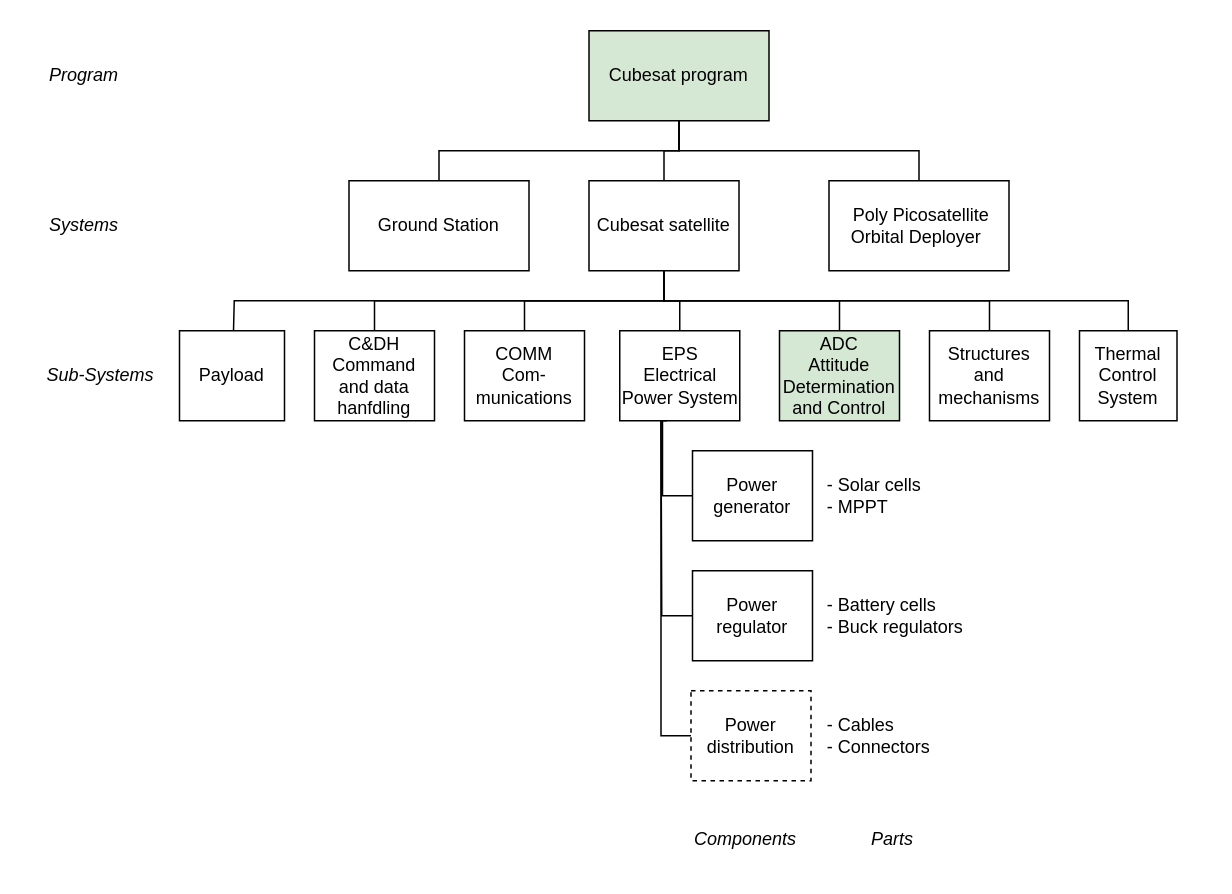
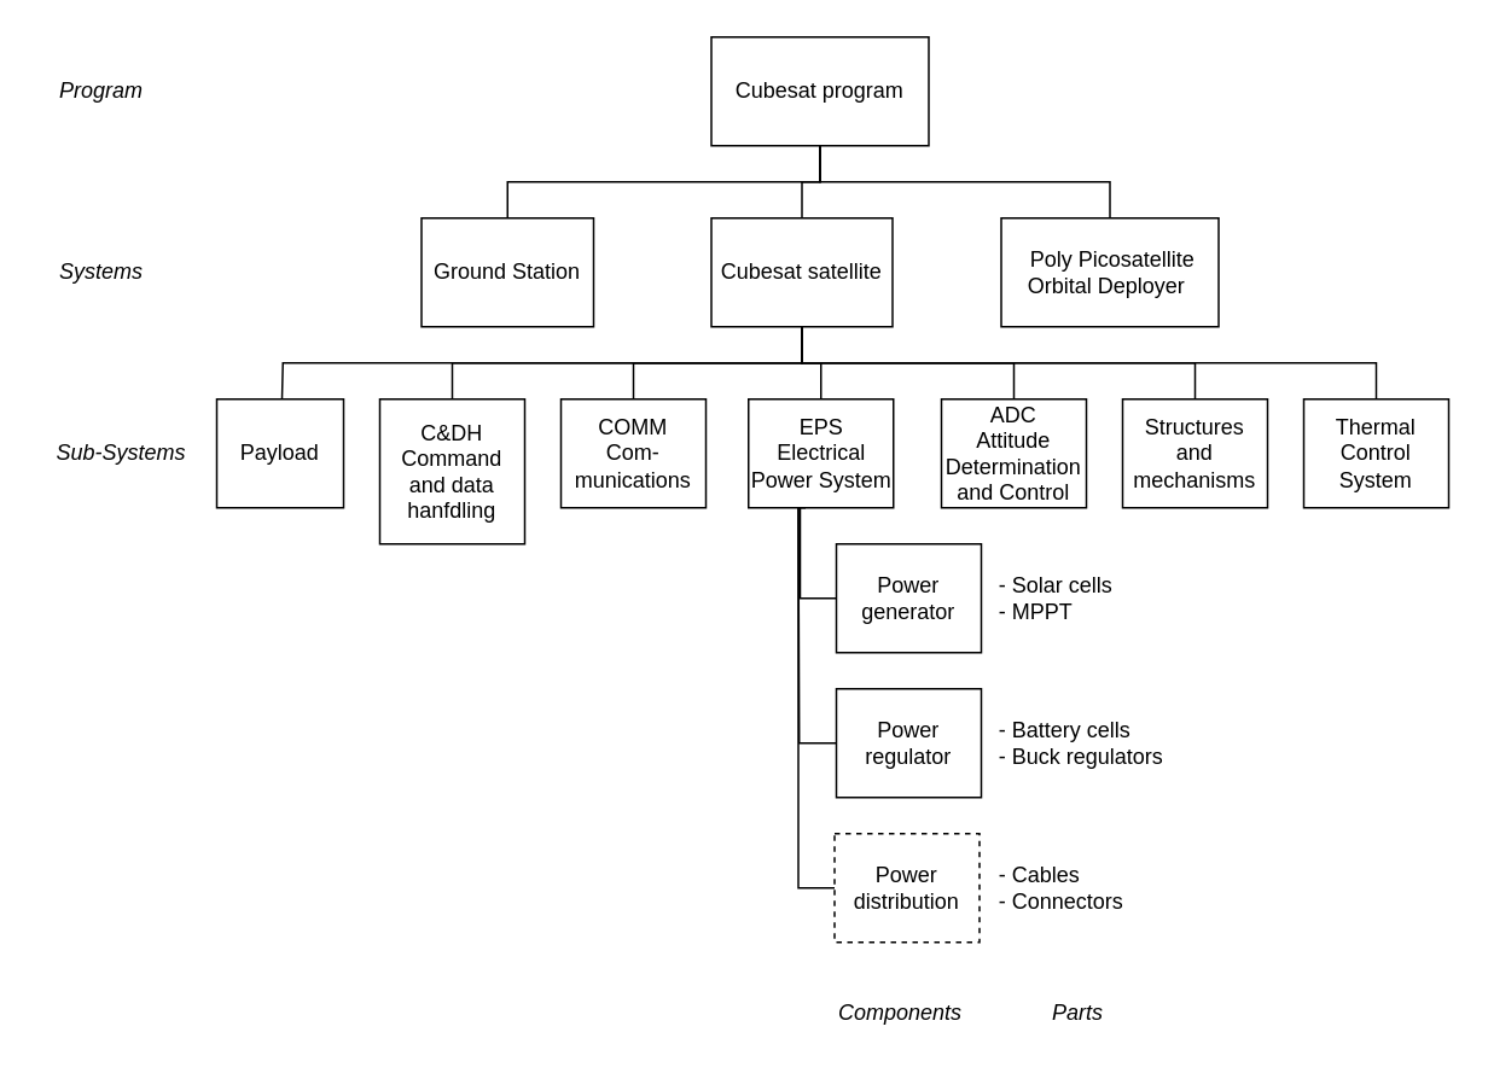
- <mxCell id="5" value="Cubesat program" style="rounded=0;whiteSpace=wrap;html=1;fillColor=#d5e8d4;" vertex="1" parent="1"><mxGeometry x="392" y="20" width="120" height="60" as="geometry" /></mxCell>
+ <mxCell id="5" value="Cubesat program" style="rounded=0;whiteSpace=wrap;html=1;" vertex="1" parent="1"><mxGeometry x="392" y="20" width="120" height="60" as="geometry" /></mxCell>
- <mxCell id="6" value="Ground Station" style="rounded=0;whiteSpace=wrap;html=1;" vertex="1" parent="1"><mxGeometry x="232" y="120" width="120" height="60" as="geometry" /></mxCell>
+ <mxCell id="6" value="Ground Station" style="rounded=0;whiteSpace=wrap;html=1;" vertex="1" parent="1"><mxGeometry x="232" y="120" width="95" height="60" as="geometry" /></mxCell>
- <mxCell id="15" value="C&amp;amp;DH&lt;br&gt;Command and data hanfdling" style="rounded=0;whiteSpace=wrap;html=1;" vertex="1" parent="1"><mxGeometry x="209" y="220" width="80" height="60" as="geometry" /></mxCell>
+ <mxCell id="15" value="C&amp;amp;DH&lt;br&gt;Command and data hanfdling" style="rounded=0;whiteSpace=wrap;html=1;" vertex="1" parent="1"><mxGeometry x="209" y="220" width="80" height="80" as="geometry" /></mxCell>
- <mxCell id="19" value="ADC &lt;br&gt;Attitude &lt;br&gt;&#09;&#09;&#09;Determination and Control" style="rounded=0;whiteSpace=wrap;html=1;fillColor=#d5e8d4;" vertex="1" parent="1"><mxGeometry x="519" y="220" width="80" height="60" as="geometry" /></mxCell>
+ <mxCell id="19" value="ADC &lt;br&gt;Attitude &lt;br&gt;&#09;&#09;&#09;Determination and Control" style="rounded=0;whiteSpace=wrap;html=1;" vertex="1" parent="1"><mxGeometry x="519" y="220" width="80" height="60" as="geometry" /></mxCell>
- <mxCell id="18" value="Thermal Control System" style="rounded=0;whiteSpace=wrap;html=1;" vertex="1" parent="1"><mxGeometry x="719" y="220" width="65" height="60" as="geometry" /></mxCell>
+ <mxCell id="18" value="Thermal Control System" style="rounded=0;whiteSpace=wrap;html=1;" vertex="1" parent="1"><mxGeometry x="719" y="220" width="80" height="60" as="geometry" /></mxCell>
